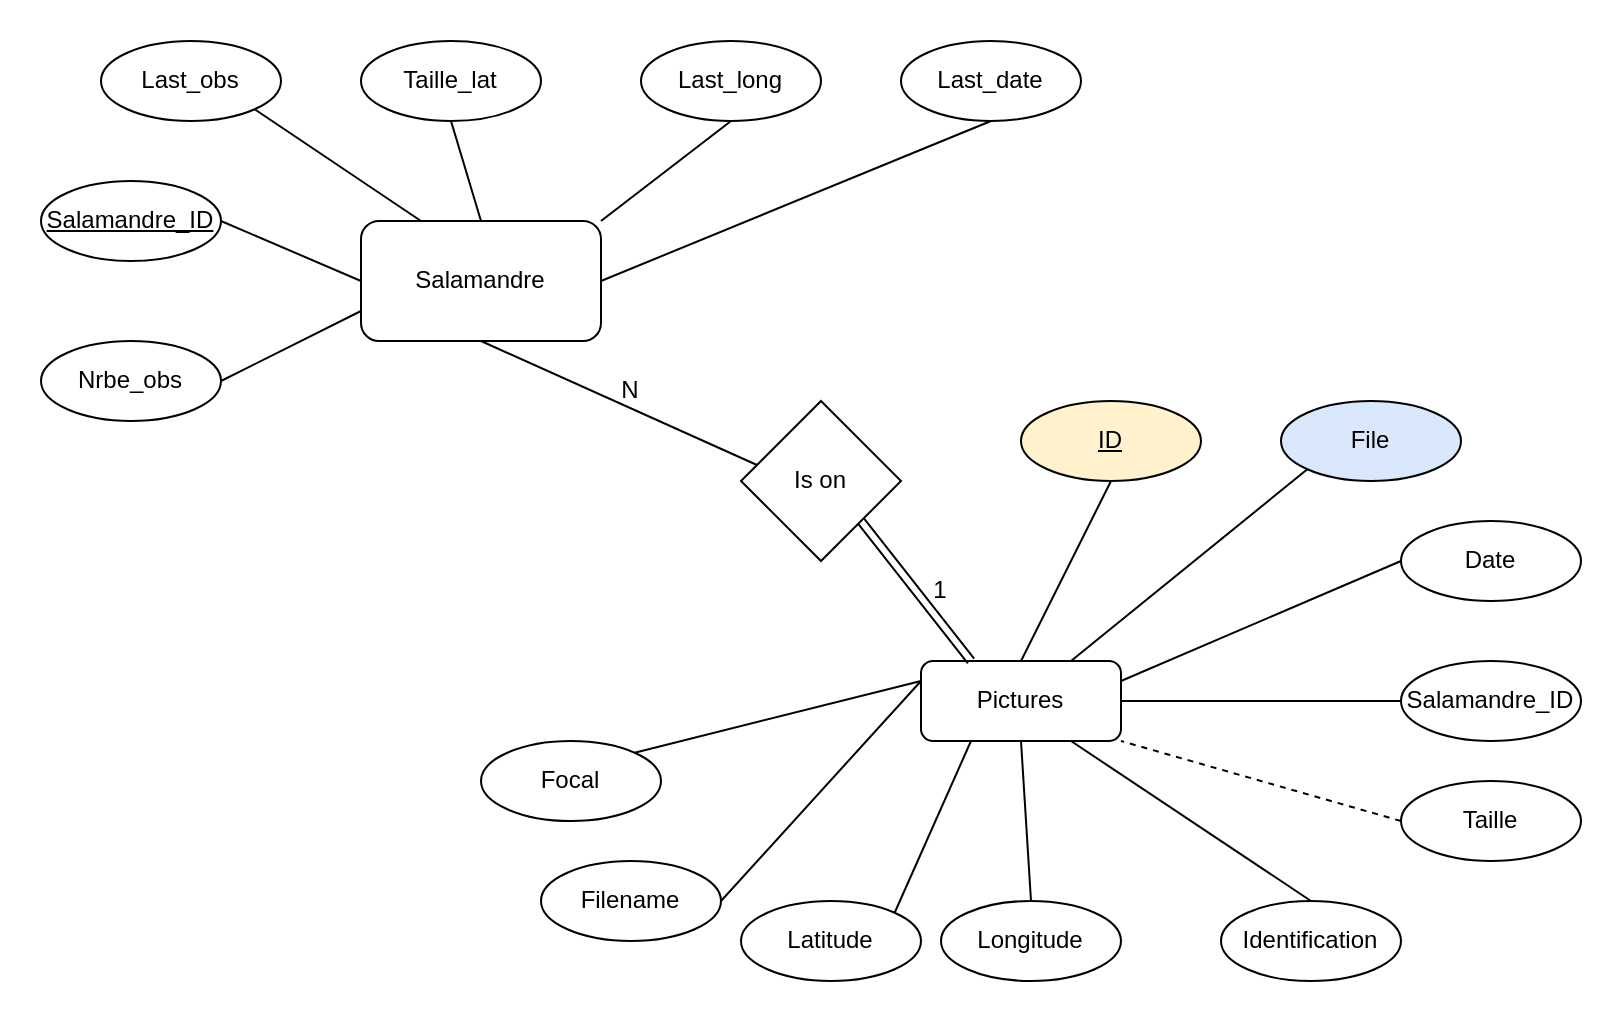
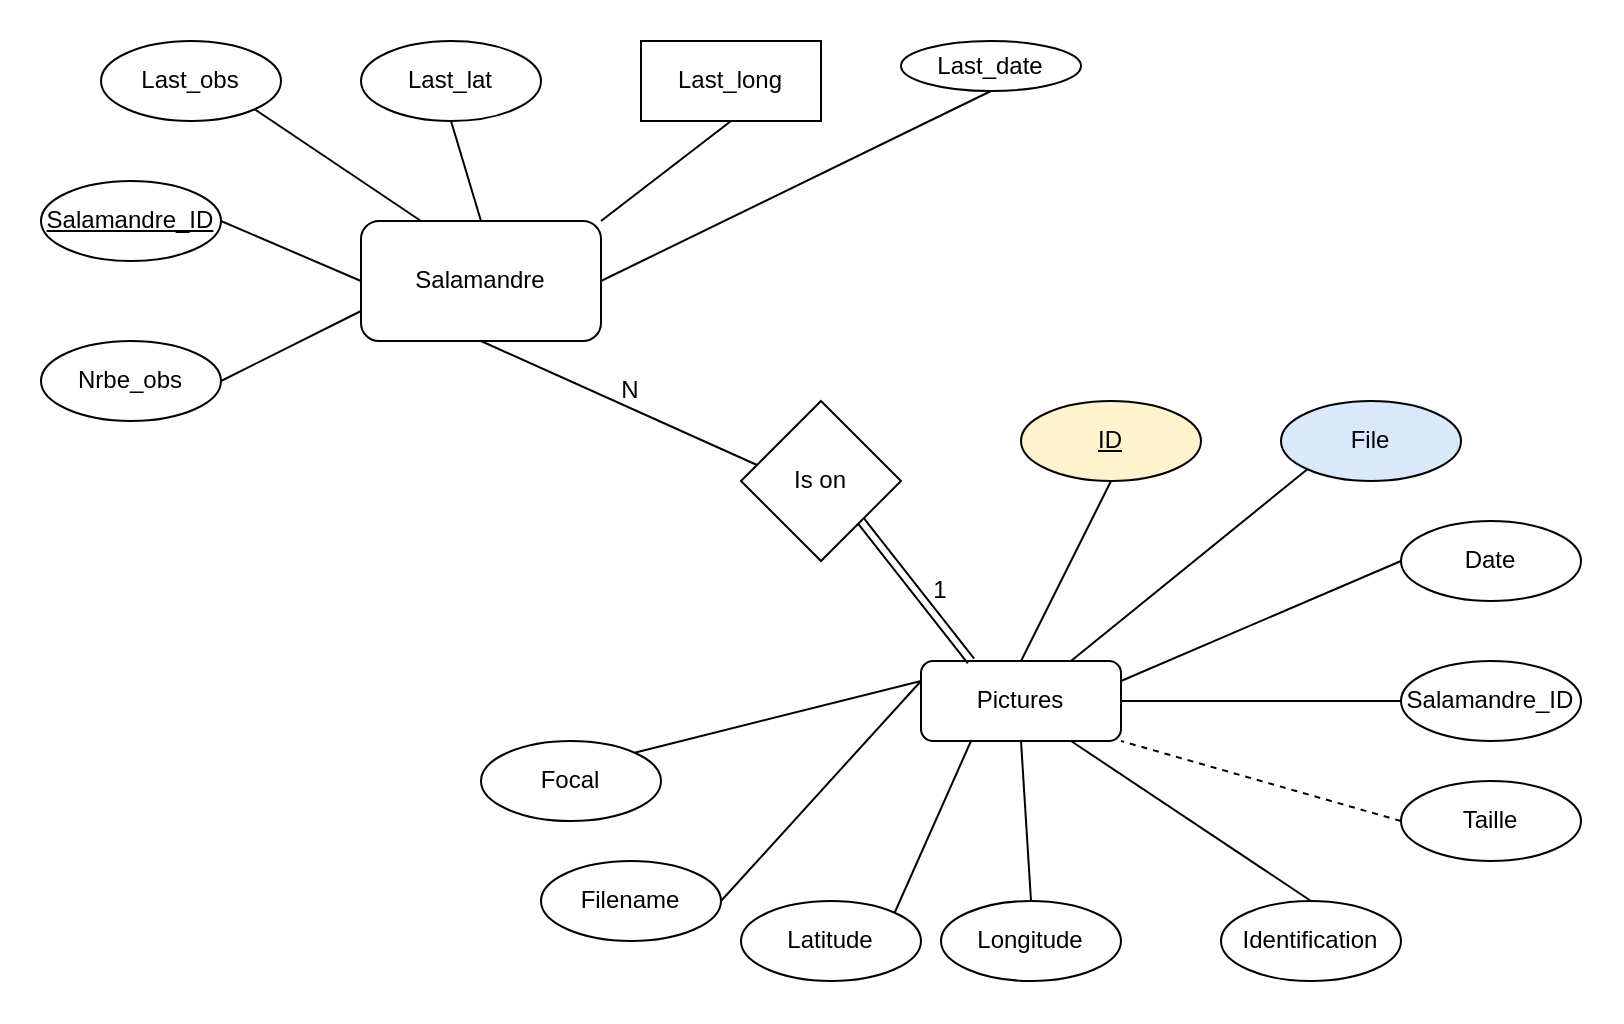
- <mxCell id="17" value="Taille_lat" style="ellipse;whiteSpace=wrap;html=1;" parent="1" vertex="1"><mxGeometry x="180" y="20" width="90" height="40" as="geometry" /></mxCell>
+ <mxCell id="17" value="Last_lat" style="ellipse;whiteSpace=wrap;html=1;" parent="1" vertex="1"><mxGeometry x="180" y="20" width="90" height="40" as="geometry" /></mxCell>
- <mxCell id="18" value="Last_long" style="ellipse;whiteSpace=wrap;html=1;" parent="1" vertex="1"><mxGeometry x="320" y="20" width="90" height="40" as="geometry" /></mxCell>
+ <mxCell id="18" value="Last_long" style="whiteSpace=wrap;html=1;rounded=0;" parent="1" vertex="1"><mxGeometry x="320" y="20" width="90" height="40" as="geometry" /></mxCell>
- <mxCell id="14" value="Last_date" style="ellipse;whiteSpace=wrap;html=1;" parent="1" vertex="1"><mxGeometry x="450" y="20" width="90" height="40" as="geometry" /></mxCell>
+ <mxCell id="14" value="Last_date" style="ellipse;whiteSpace=wrap;html=1;" parent="1" vertex="1"><mxGeometry x="450" y="20" width="90" height="25" as="geometry" /></mxCell>
